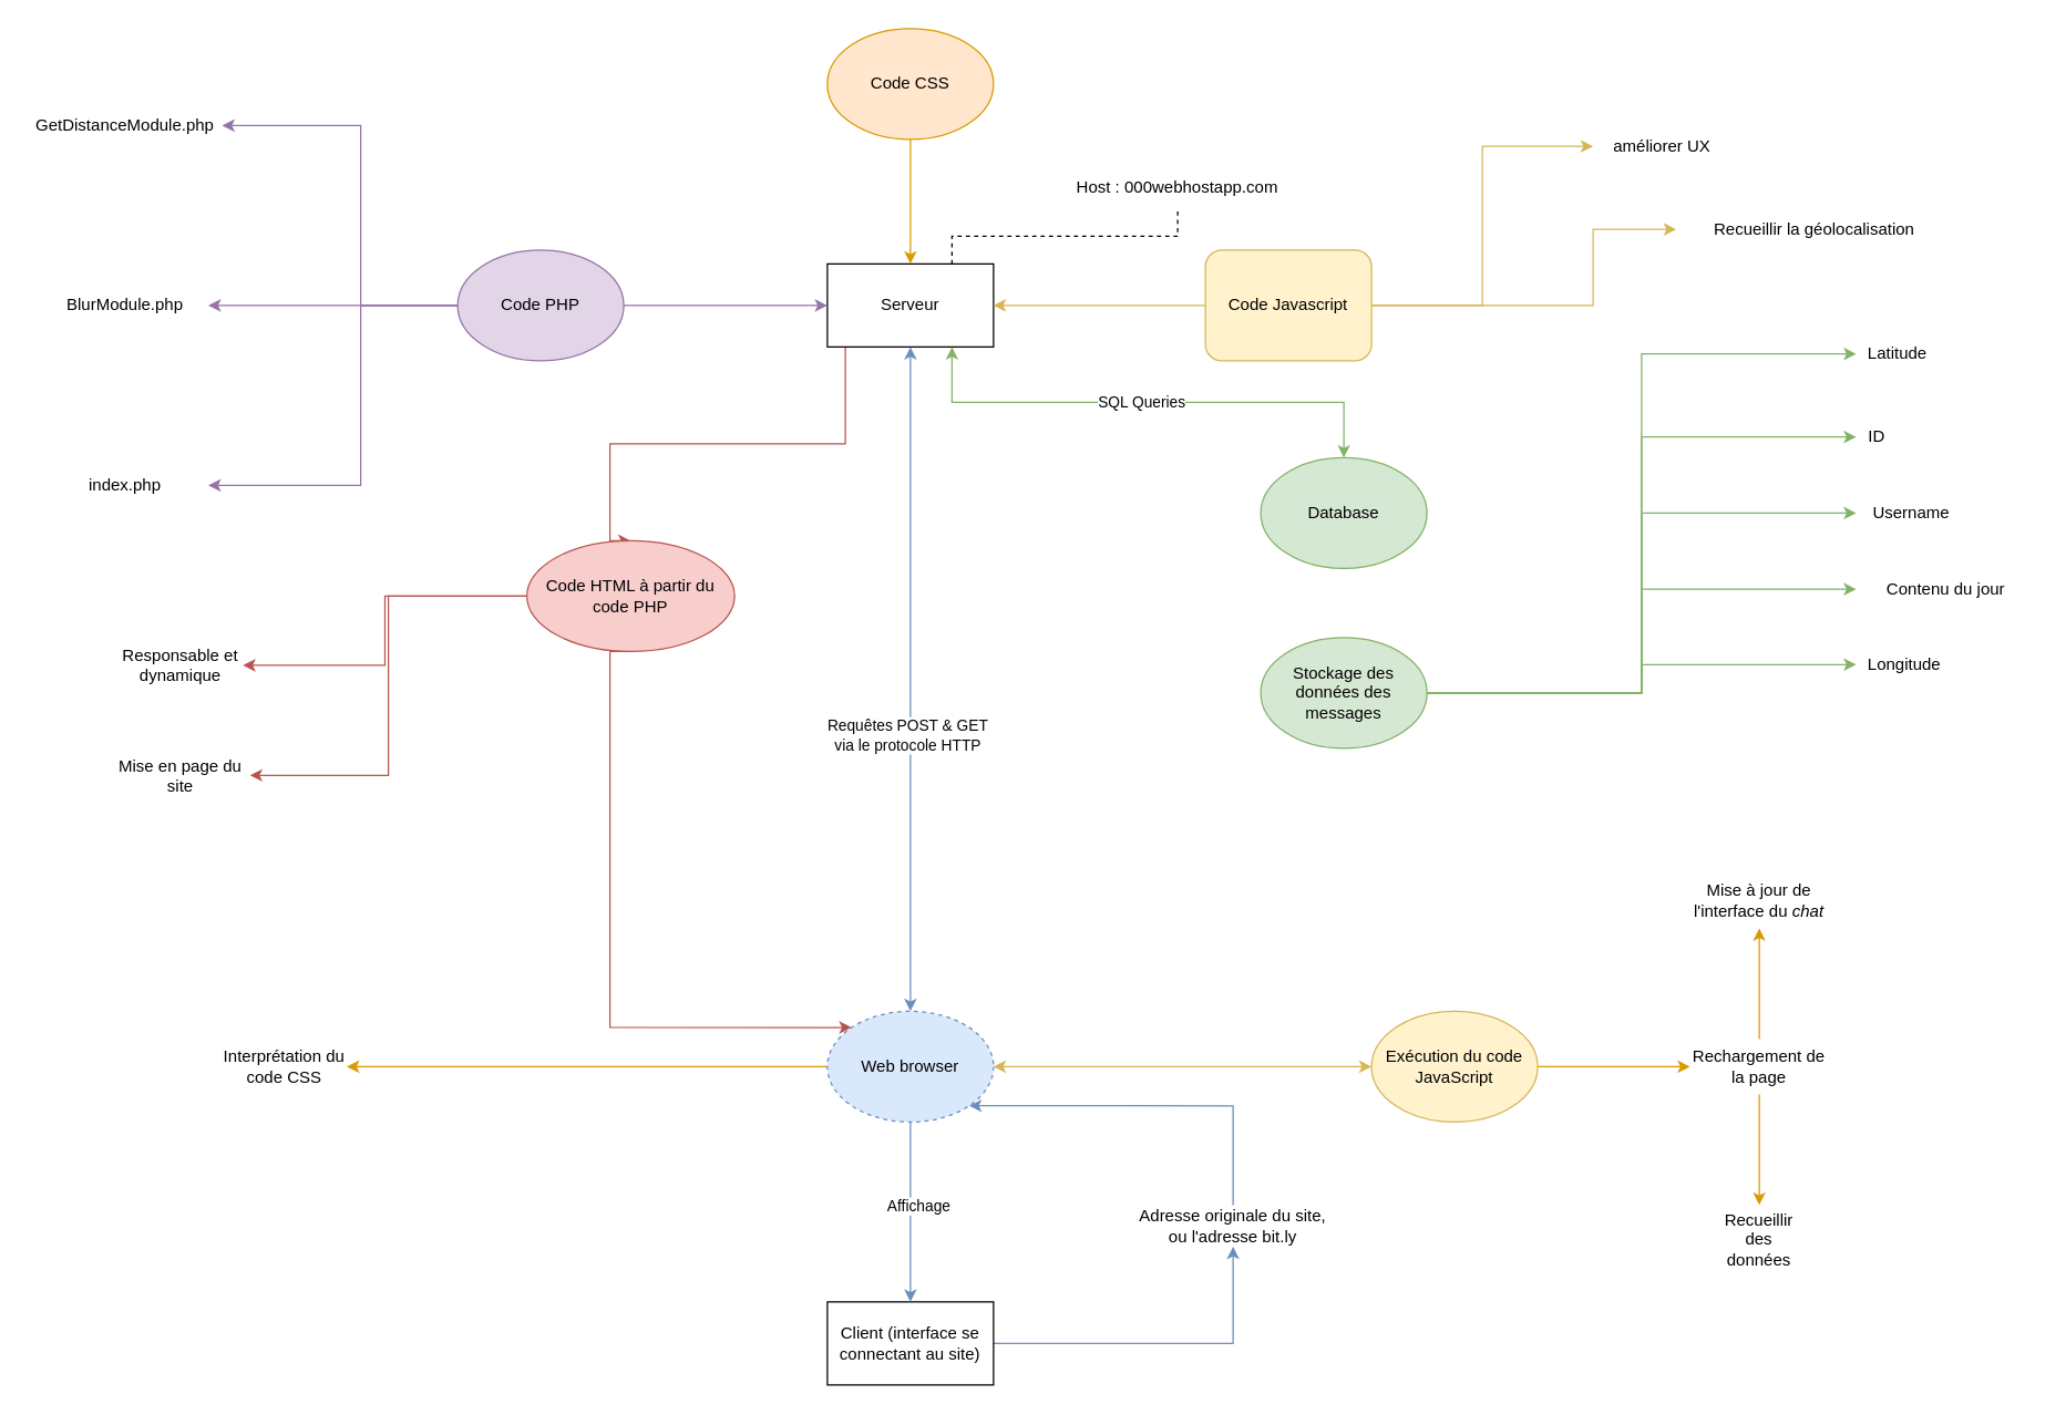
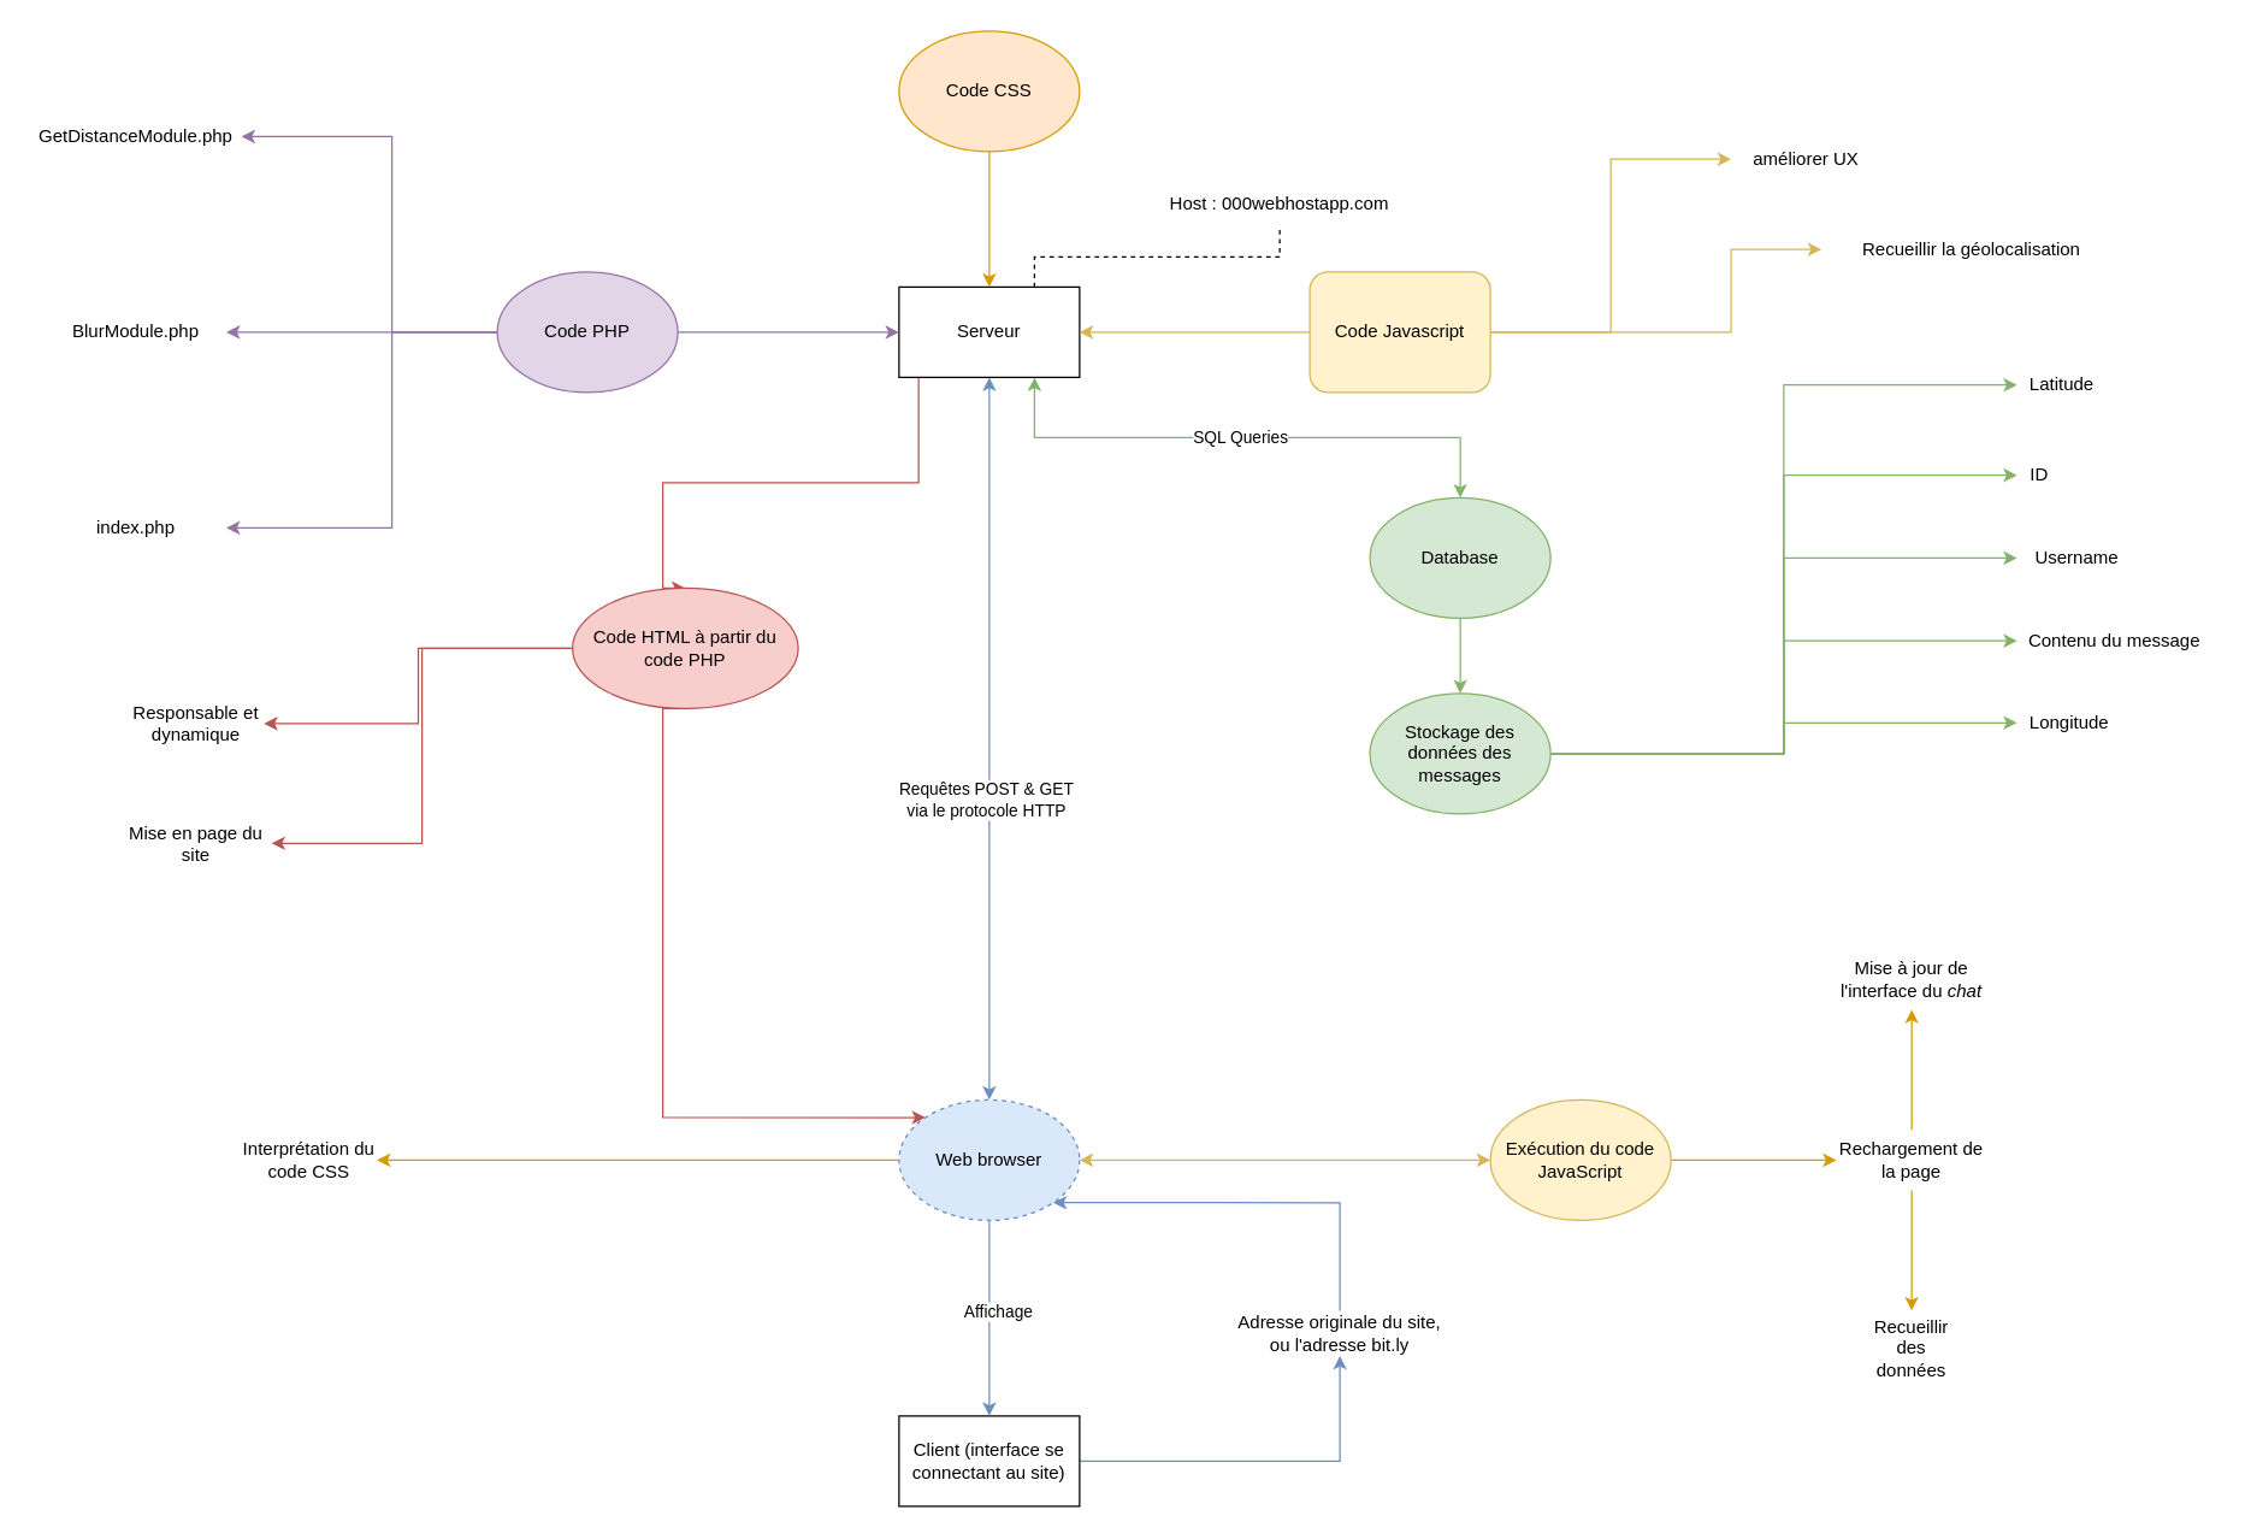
- <mxCell id="36" value="Contenu du jour" style="text;html=1;strokeColor=none;fillColor=none;align=center;verticalAlign=middle;whiteSpace=wrap;rounded=0;" vertex="1" parent="1"><mxGeometry x="1340" y="410" width="130" height="30" as="geometry" /></mxCell>
+ <mxCell id="36" value="Contenu du message" style="text;html=1;strokeColor=none;fillColor=none;align=center;verticalAlign=middle;whiteSpace=wrap;rounded=0;" vertex="1" parent="1"><mxGeometry x="1340" y="410" width="130" height="30" as="geometry" /></mxCell>
+ <mxCell id="26" value="" style="edgeStyle=orthogonalEdgeStyle;rounded=0;orthogonalLoop=1;jettySize=auto;html=1;fillColor=#d5e8d4;strokeColor=#82b366;" edge="1" parent="1" source="27" target="33"><mxGeometry relative="1" as="geometry" /></mxCell>
